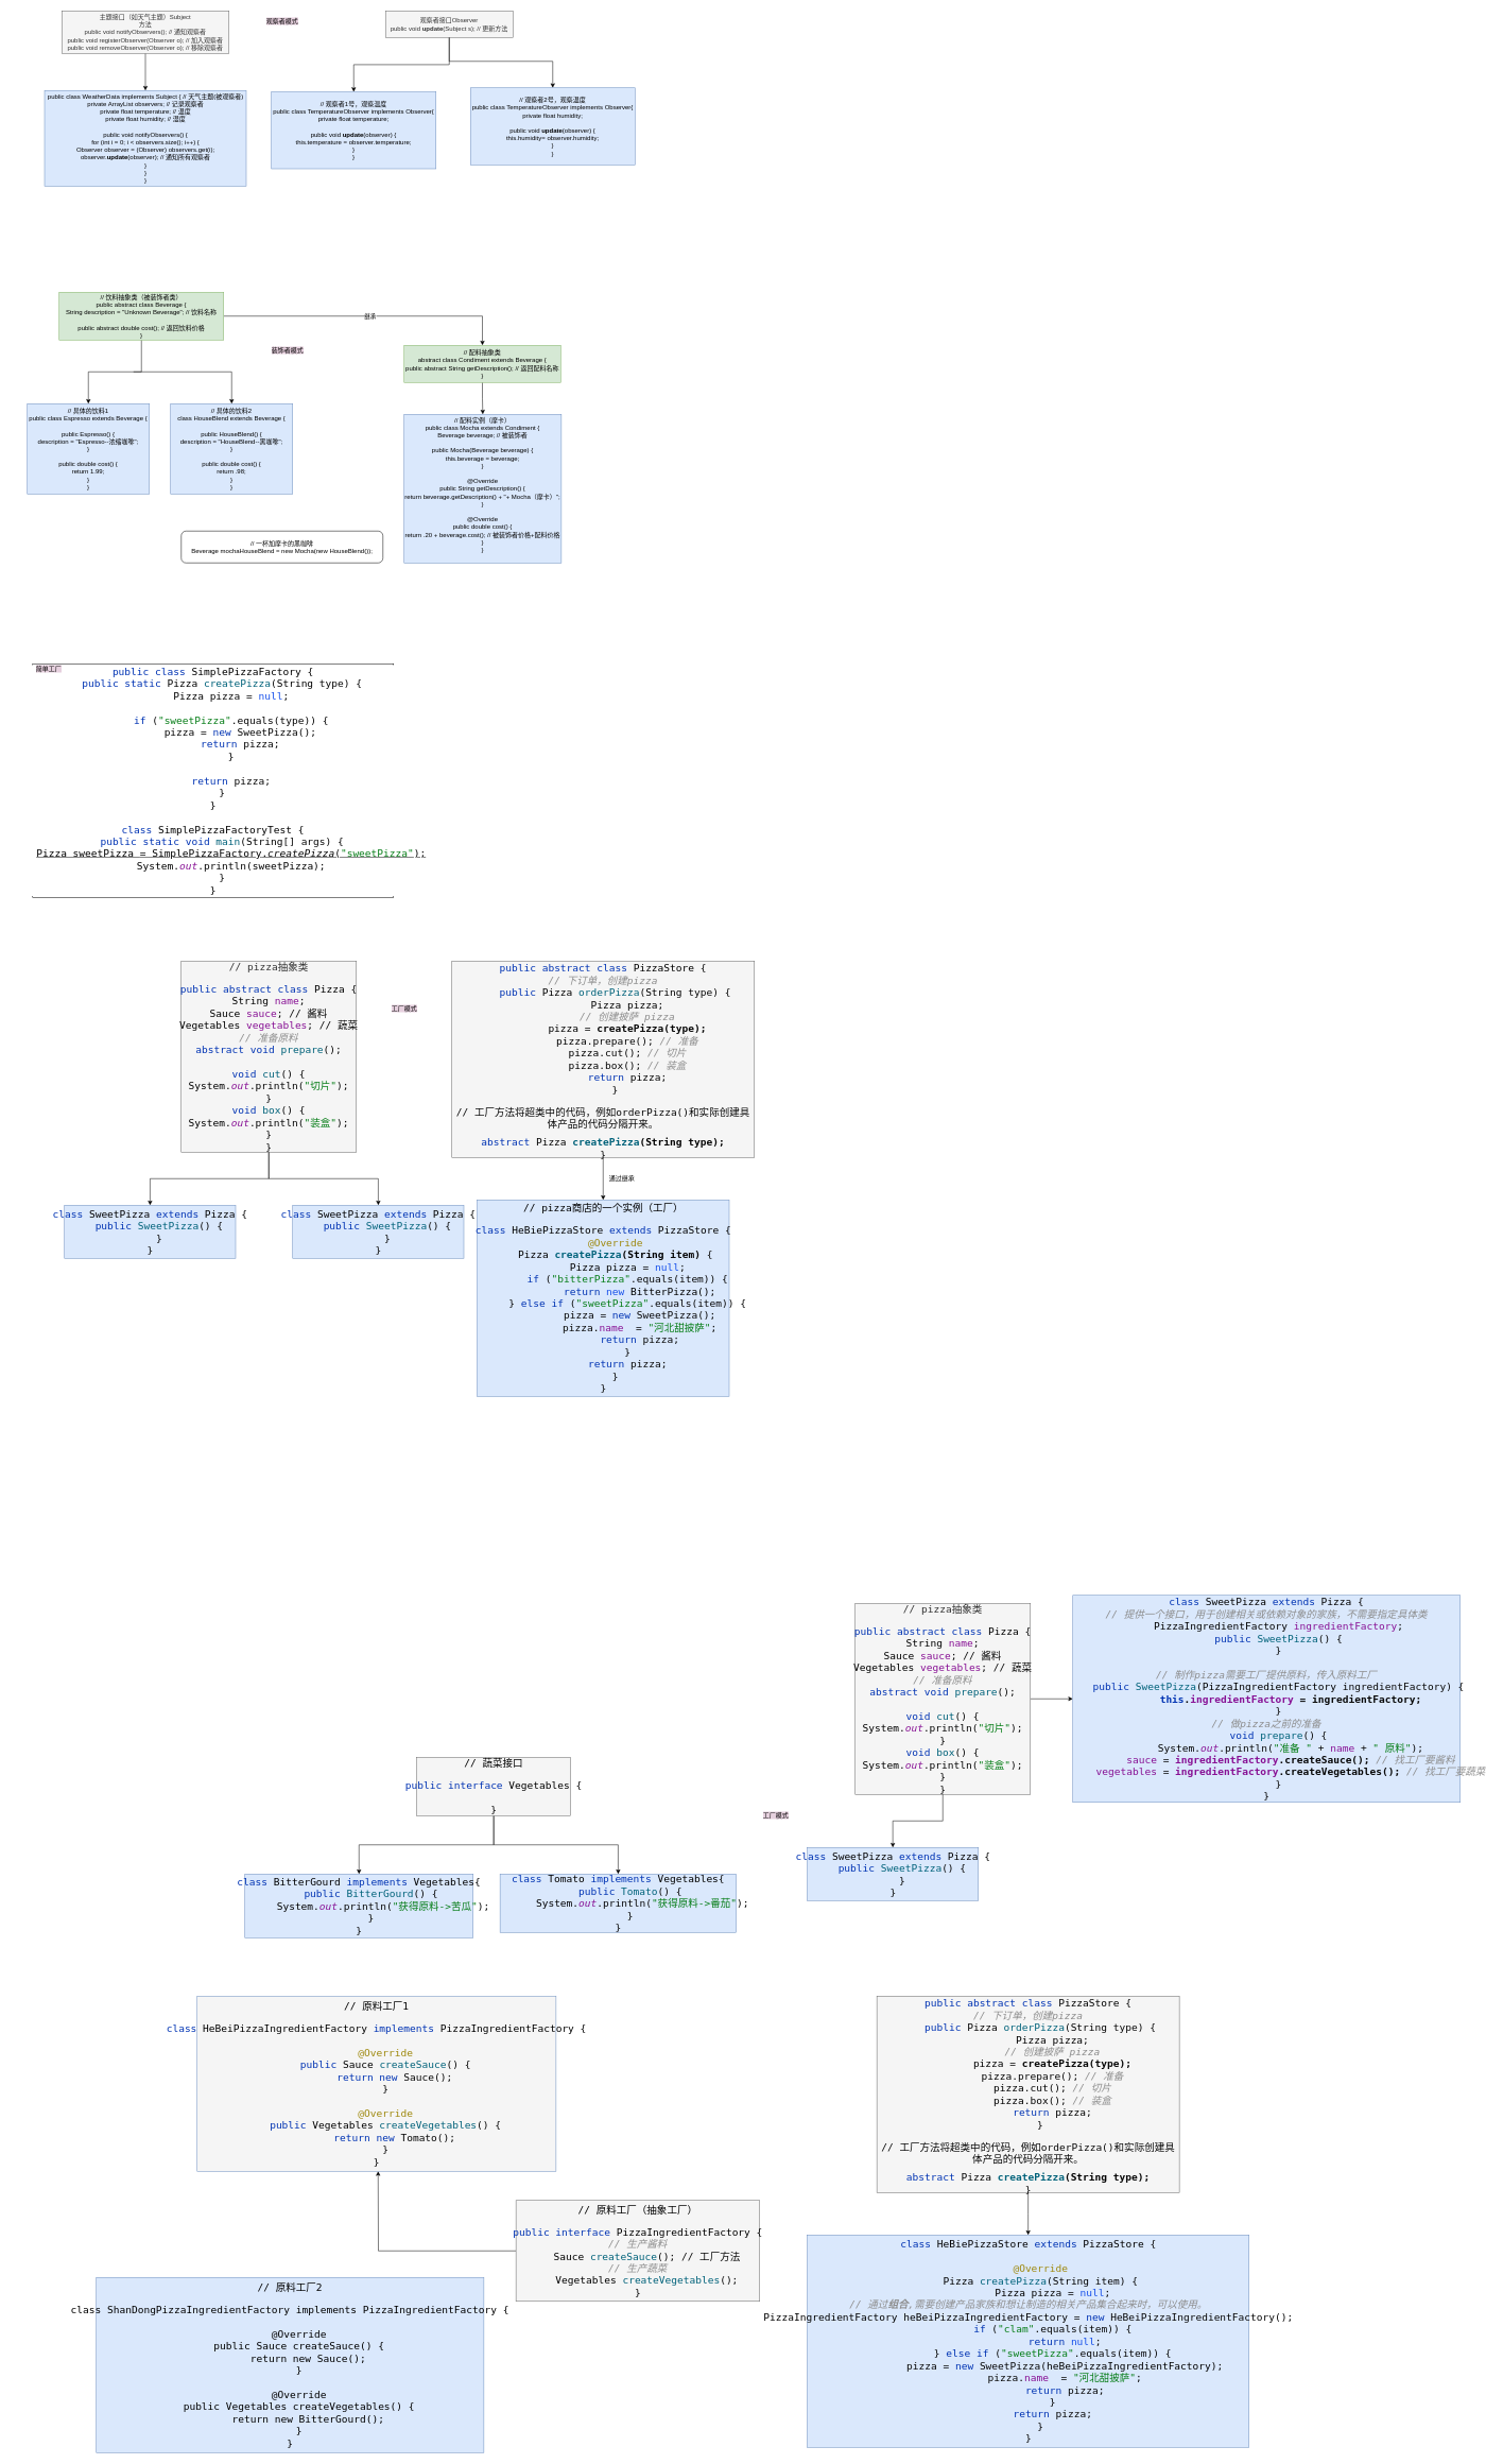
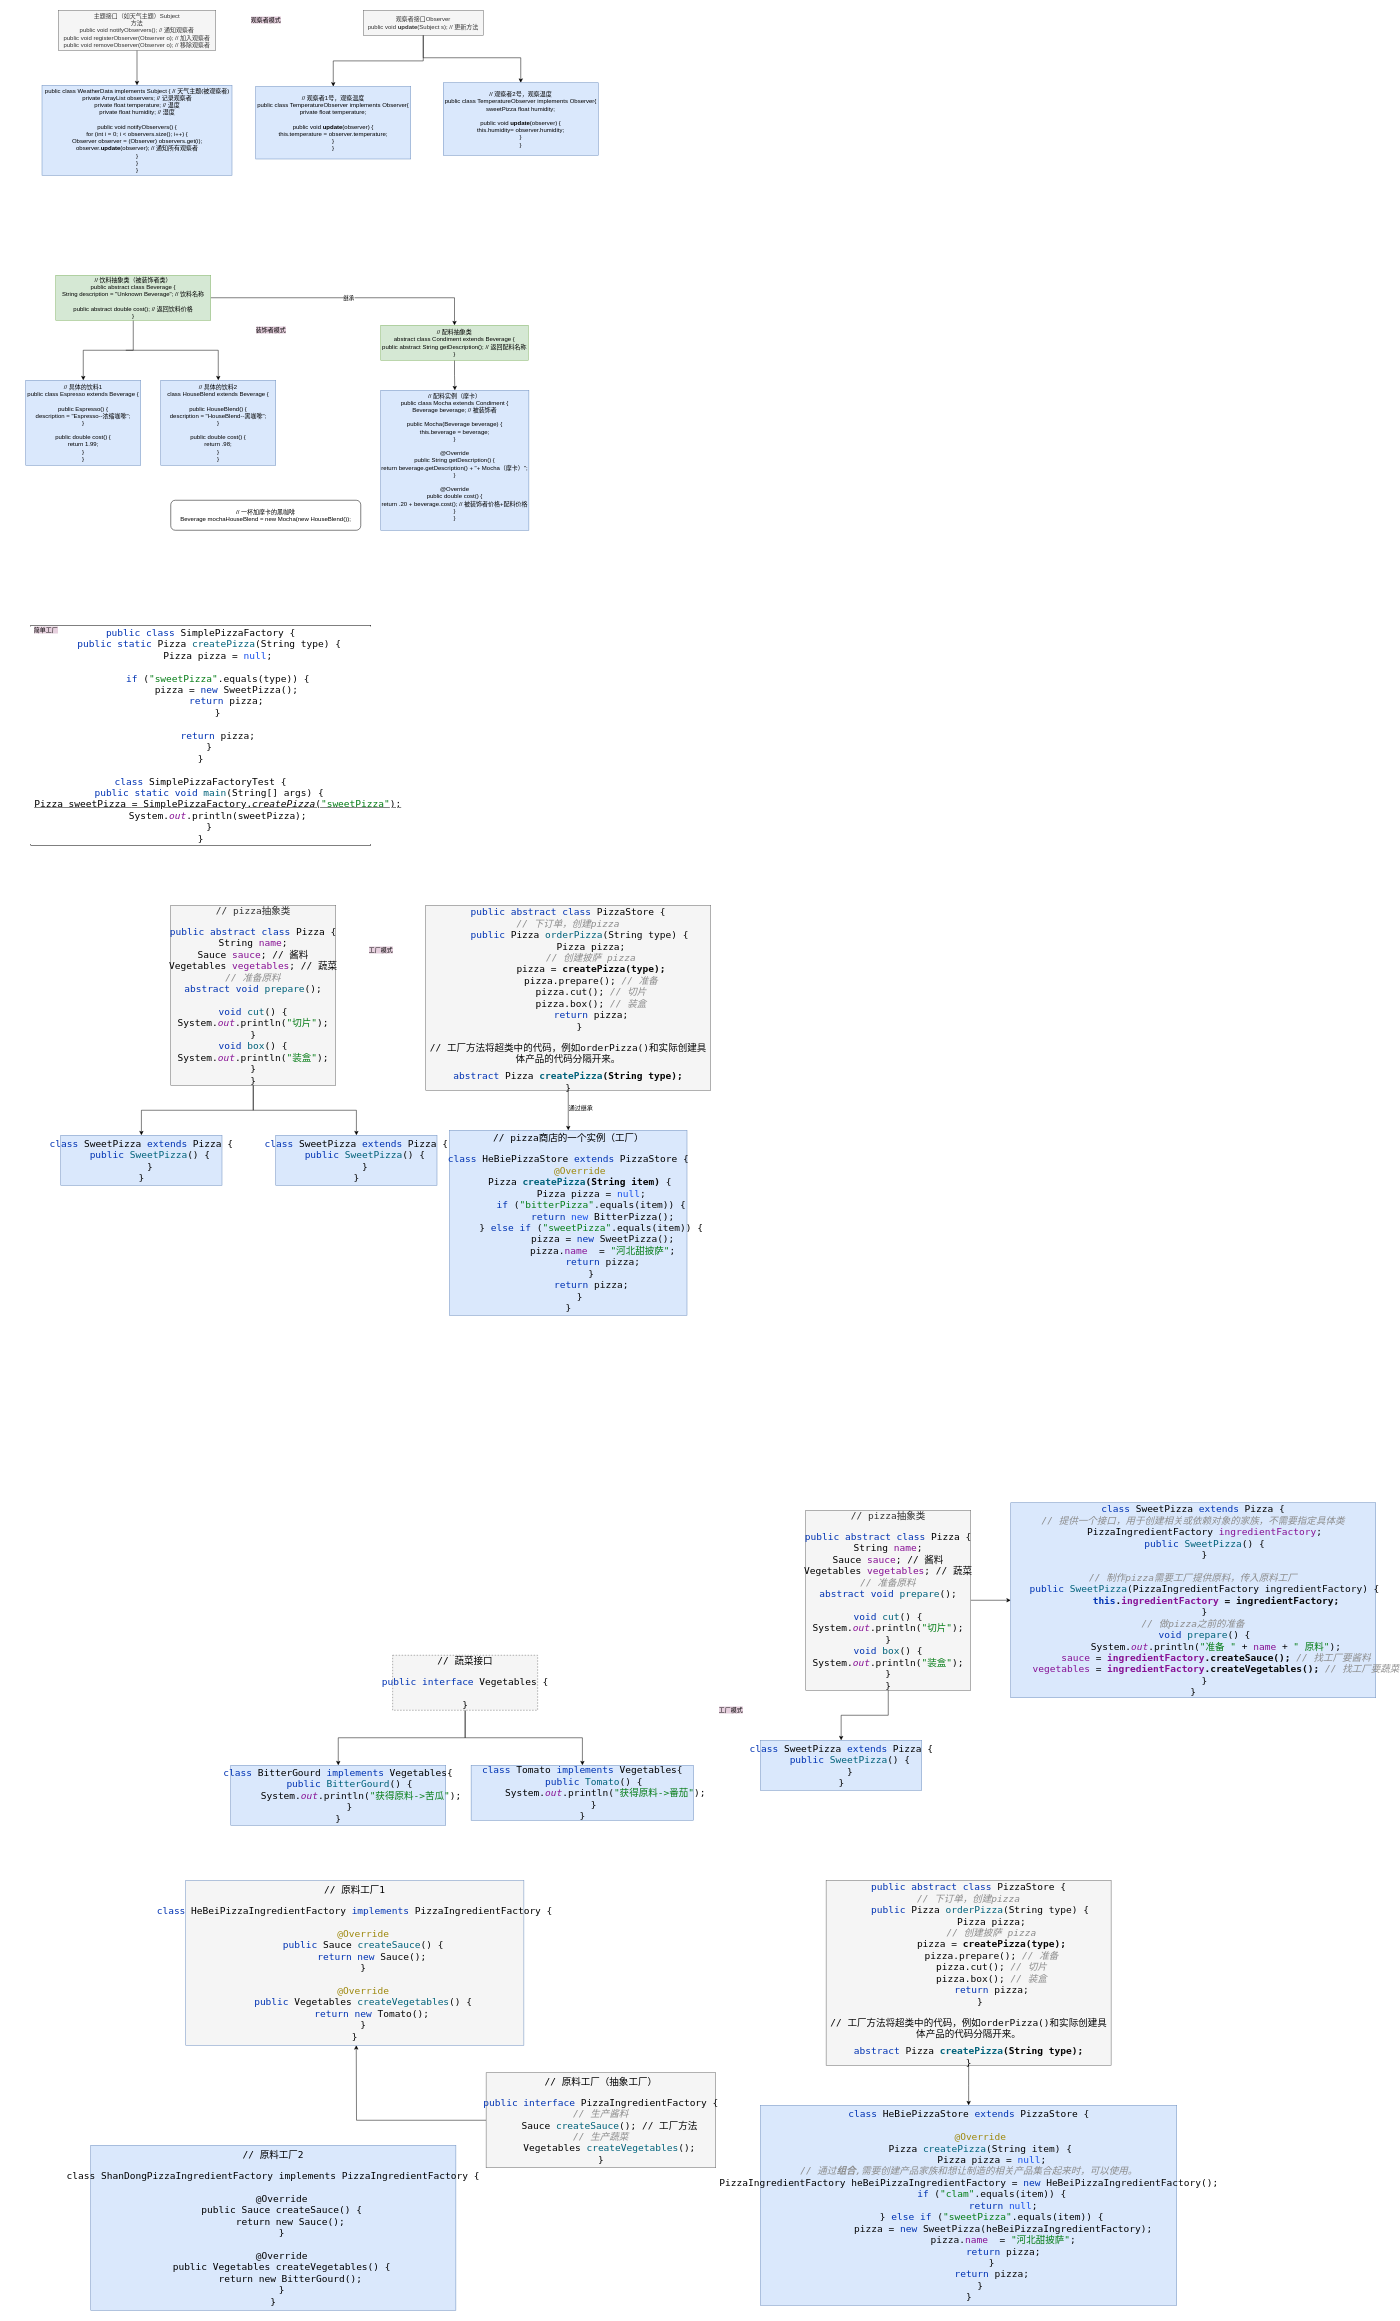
- <mxCell id="9" value="// 观察者2号，观察温度&lt;br&gt;public class TemperatureObserver&amp;nbsp;implements Observer{&lt;br&gt;&lt;div&gt;private float humidity;&lt;br&gt;&lt;/div&gt;&lt;div&gt;&lt;br&gt;&lt;/div&gt;&lt;div&gt;&lt;span&gt; &lt;/span&gt;public void &lt;b&gt;update&lt;/b&gt;(observer&lt;span&gt;) {&lt;/span&gt;&lt;/div&gt;&lt;div&gt;&lt;/div&gt;this.humidity= observer.humidity;&lt;br&gt;&lt;div&gt;&lt;span&gt; &lt;/span&gt;}&lt;/div&gt;}" style="whiteSpace=wrap;html=1;strokeColor=#6c8ebf;fillColor=#dae8fc;" parent="1" vertex="1"><mxGeometry x="855" y="165" width="310" height="145" as="geometry" /></mxCell>
+ <mxCell id="9" value="// 观察者2号，观察温度&lt;br&gt;public class TemperatureObserver&amp;nbsp;implements Observer{&lt;br&gt;&lt;div&gt;sweetPizza float humidity;&lt;br&gt;&lt;/div&gt;&lt;div&gt;&lt;br&gt;&lt;/div&gt;&lt;div&gt;&lt;span&gt; &lt;/span&gt;public void &lt;b&gt;update&lt;/b&gt;(observer&lt;span&gt;) {&lt;/span&gt;&lt;/div&gt;&lt;div&gt;&lt;/div&gt;this.humidity= observer.humidity;&lt;br&gt;&lt;div&gt;&lt;span&gt; &lt;/span&gt;}&lt;/div&gt;}" style="whiteSpace=wrap;html=1;strokeColor=#6c8ebf;fillColor=#dae8fc;" parent="1" vertex="1"><mxGeometry x="855" y="165" width="310" height="145" as="geometry" /></mxCell>
- <mxCell id="52" value="通过继承" style="text;html=1;align=center;verticalAlign=middle;resizable=0;points=[];autosize=1;fontColor=#000000;" parent="1" vertex="1"><mxGeometry x="1110" y="2210" width="60" height="20" as="geometry" /></mxCell>
+ <mxCell id="52" value="通过继承" style="text;html=1;align=center;verticalAlign=middle;resizable=0;points=[];autosize=1;fontColor=#000000;" parent="1" vertex="1"><mxGeometry x="1100" y="2205" width="60" height="20" as="geometry" /></mxCell>
- <mxCell id="45" value="&lt;pre style=&quot;font-size: 14.3pt&quot;&gt;&lt;font color=&quot;#000000&quot;&gt;// 蔬菜接口&lt;/font&gt;&lt;/pre&gt;&lt;pre style=&quot;color: rgb(8 , 8 , 8) ; font-size: 14.3pt&quot;&gt;&lt;span style=&quot;color: rgb(0 , 51 , 179)&quot;&gt;public interface &lt;/span&gt;&lt;span style=&quot;color: rgb(0 , 0 , 0)&quot;&gt;Vegetables &lt;/span&gt;{&lt;br&gt;&lt;br&gt;}&lt;/pre&gt;" style="whiteSpace=wrap;html=1;labelBackgroundColor=none;strokeColor=#666666;fillColor=#f5f5f5;fontColor=#333333;" parent="1" vertex="1"><mxGeometry x="753.75" y="3310" width="290" height="110" as="geometry" /></mxCell>
+ <mxCell id="45" value="&lt;pre style=&quot;font-size: 14.3pt&quot;&gt;&lt;font color=&quot;#000000&quot;&gt;// 蔬菜接口&lt;/font&gt;&lt;/pre&gt;&lt;pre style=&quot;color: rgb(8 , 8 , 8) ; font-size: 14.3pt&quot;&gt;&lt;span style=&quot;color: rgb(0 , 51 , 179)&quot;&gt;public interface &lt;/span&gt;&lt;span style=&quot;color: rgb(0 , 0 , 0)&quot;&gt;Vegetables &lt;/span&gt;{&lt;br&gt;&lt;br&gt;}&lt;/pre&gt;" style="whiteSpace=wrap;html=1;labelBackgroundColor=none;strokeColor=#666666;fillColor=#f5f5f5;fontColor=#333333;dashed=1;" parent="1" vertex="1"><mxGeometry x="753.75" y="3310" width="290" height="110" as="geometry" /></mxCell>
